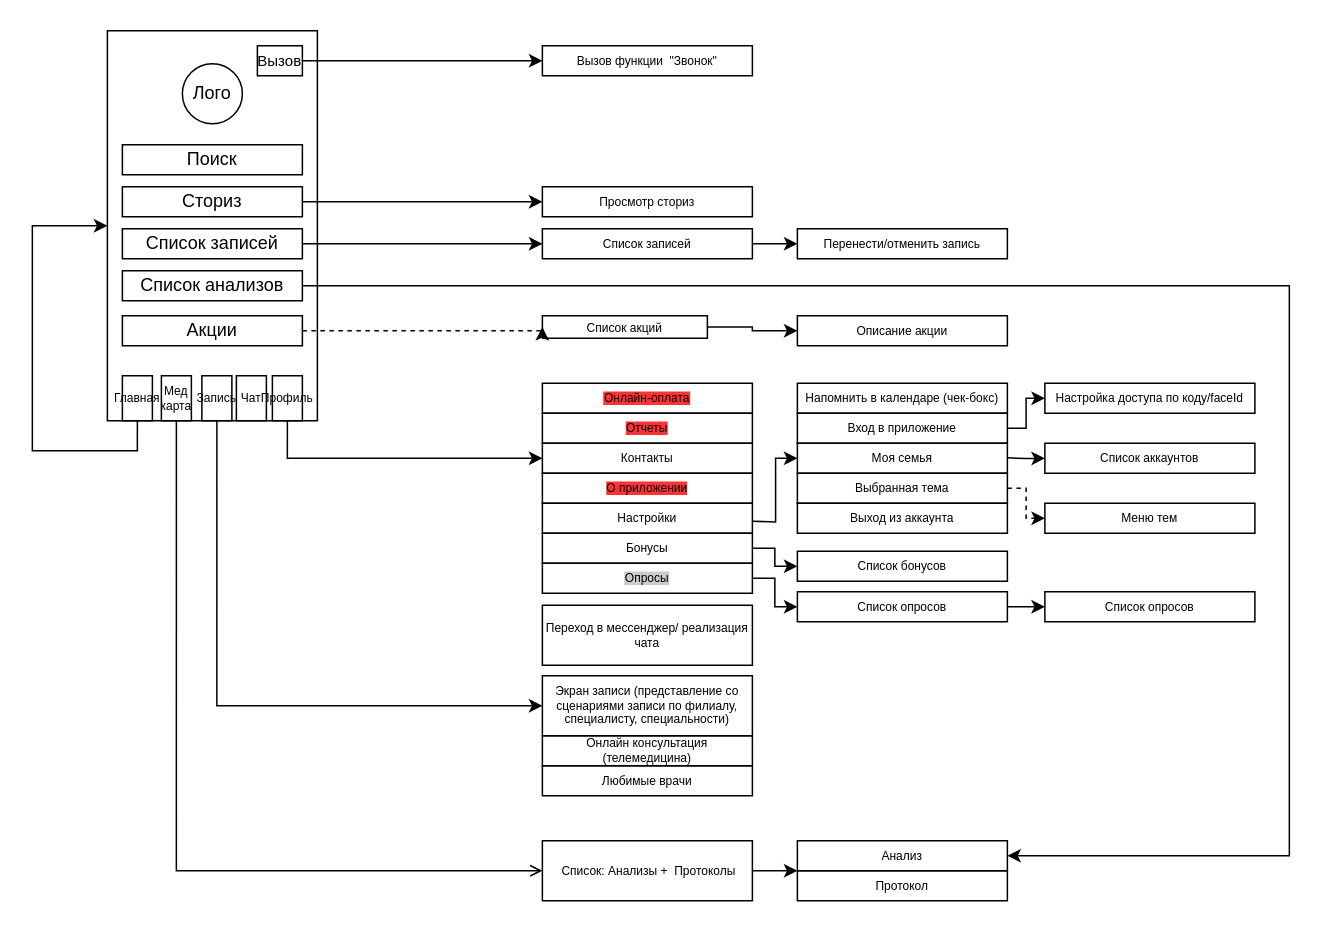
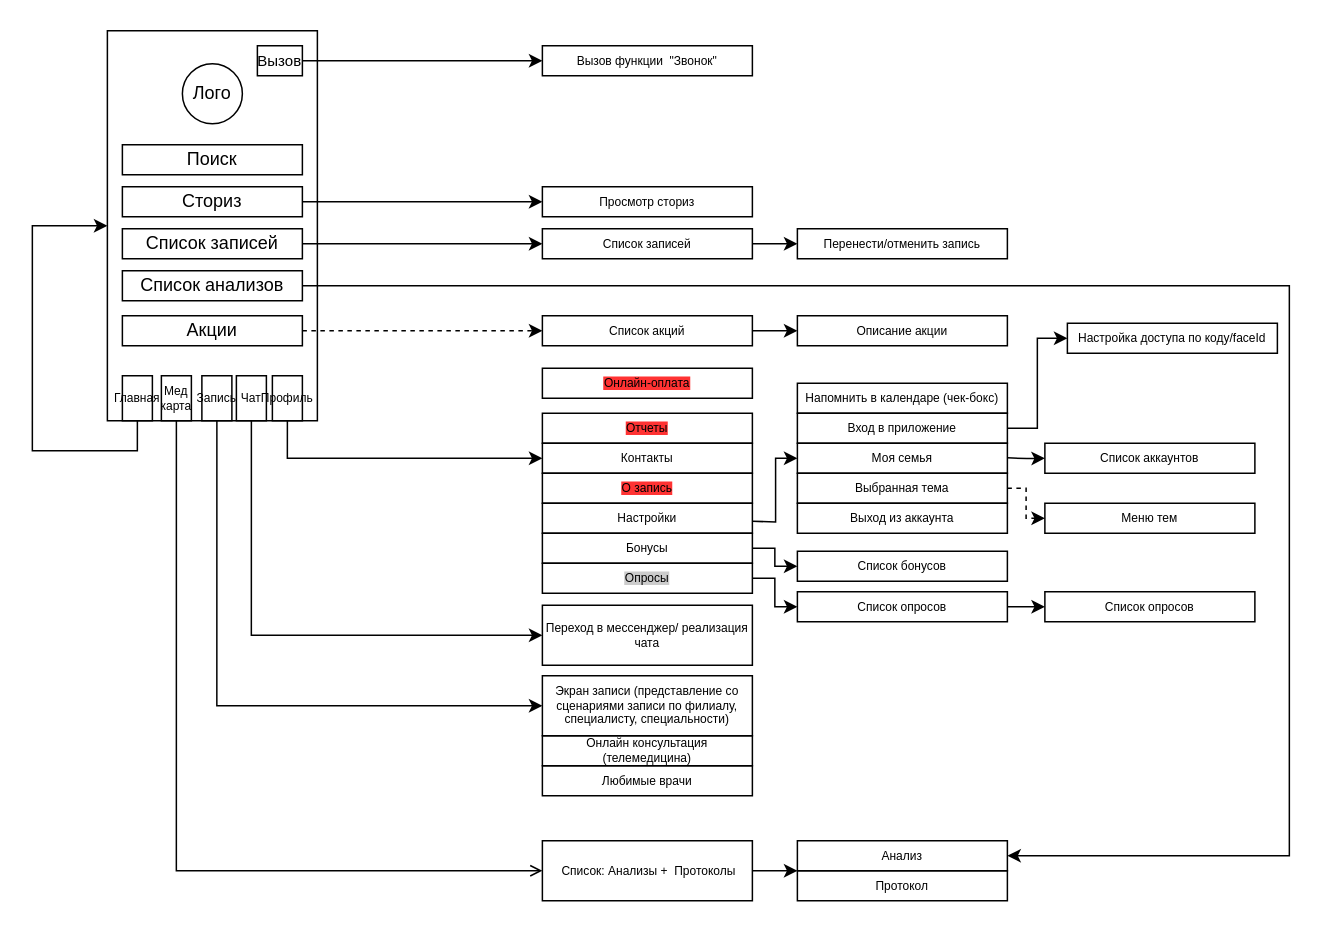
- <mxCell id="42" value="Список акций" style="whiteSpace=wrap;html=1;strokeColor=#000000;fontSize=8;fillColor=none;" parent="1" vertex="1"><mxGeometry x="360.92" y="210" width="110" height="15" as="geometry" /></mxCell>
+ <mxCell id="42" value="Список акций" style="whiteSpace=wrap;html=1;strokeColor=#000000;fontSize=8;fillColor=none;" parent="1" vertex="1"><mxGeometry x="360.92" y="210" width="140" height="20" as="geometry" /></mxCell>
- <mxCell id="20" value="Онлайн-оплата" style="whiteSpace=wrap;html=1;strokeColor=#000000;fontSize=8;fillColor=none;labelBackgroundColor=#FF3333;" parent="1" vertex="1"><mxGeometry x="360.92" y="255" width="140" height="20" as="geometry" /></mxCell>
+ <mxCell id="20" value="Онлайн-оплата" style="whiteSpace=wrap;html=1;strokeColor=#000000;fontSize=8;fillColor=none;labelBackgroundColor=#FF3333;" parent="1" vertex="1"><mxGeometry x="360.92" y="245" width="140" height="20" as="geometry" /></mxCell>
- <mxCell id="58" value="Настройка доступа по коду/faceId" style="whiteSpace=wrap;html=1;strokeColor=#000000;fontSize=8;fillColor=none;" parent="1" vertex="1"><mxGeometry x="695.92" y="255" width="140" height="20" as="geometry" /></mxCell>
+ <mxCell id="58" value="Настройка доступа по коду/faceId" style="whiteSpace=wrap;html=1;strokeColor=#000000;fontSize=8;fillColor=none;" parent="1" vertex="1"><mxGeometry x="710.92" y="215" width="140" height="20" as="geometry" /></mxCell>
- <mxCell id="27" value="О приложении" style="whiteSpace=wrap;html=1;strokeColor=#000000;fontSize=8;fillColor=none;labelBackgroundColor=#FF3333;" parent="1" vertex="1"><mxGeometry x="360.92" y="315" width="140" height="20" as="geometry" /></mxCell>
+ <mxCell id="27" value="О запись" style="whiteSpace=wrap;html=1;strokeColor=#000000;fontSize=8;fillColor=none;labelBackgroundColor=#FF3333;" parent="1" vertex="1"><mxGeometry x="360.92" y="315" width="140" height="20" as="geometry" /></mxCell>
+ <mxCell id="25" value="" style="endArrow=classic;html=1;rounded=0;fontSize=8;edgeStyle=orthogonalEdgeStyle;exitX=0.5;exitY=1;exitDx=0;exitDy=0;entryX=0;entryY=0.5;entryDx=0;entryDy=0;" parent="1" source="23" target="24" edge="1"><mxGeometry width="50" height="50" relative="1" as="geometry"><mxPoint x="200.92" y="290" as="sourcePoint" /><mxPoint x="370.92" y="260" as="targetPoint" /></mxGeometry></mxCell>
